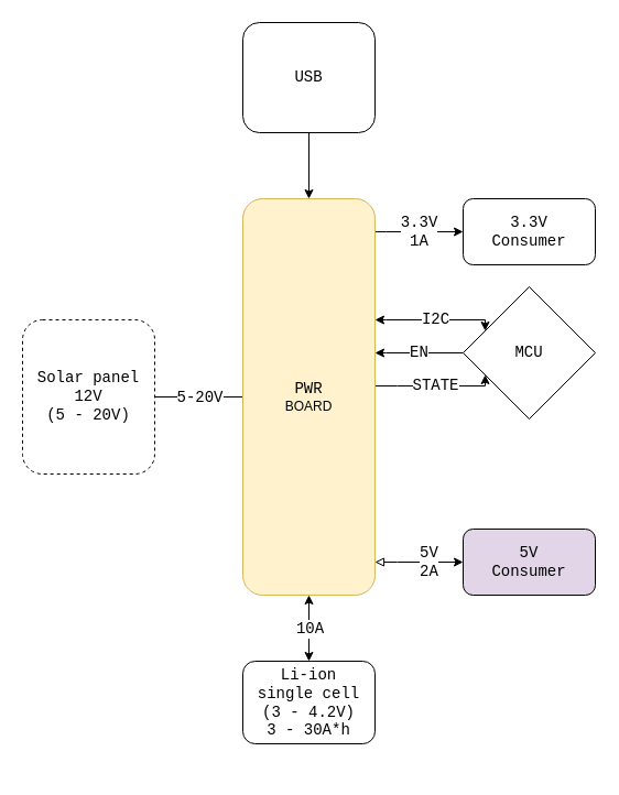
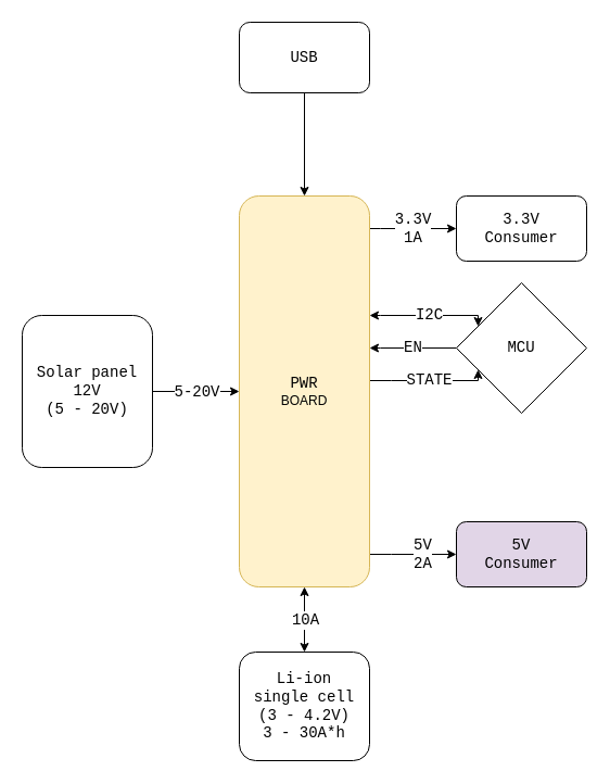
- <mxCell id="19" value="&lt;font style=&quot;font-size: 14px;&quot; face=&quot;Courier New&quot;&gt;USB&lt;br&gt;&lt;/font&gt;" style="rounded=1;whiteSpace=wrap;html=1;" vertex="1" parent="1"><mxGeometry x="220" y="20" width="120" height="100" as="geometry" /></mxCell>
+ <mxCell id="19" value="&lt;font style=&quot;font-size: 14px;&quot; face=&quot;Courier New&quot;&gt;USB&lt;br&gt;&lt;/font&gt;" style="rounded=1;whiteSpace=wrap;html=1;" vertex="1" parent="1"><mxGeometry x="220" y="20" width="120" height="65" as="geometry" /></mxCell>
- <mxCell id="4" value="&lt;font style=&quot;font-size: 14px;&quot; face=&quot;Courier New&quot;&gt;Solar panel&lt;br&gt;12V&lt;br&gt;(5 - 20V)&lt;/font&gt;" style="rounded=1;whiteSpace=wrap;html=1;dashed=1;" vertex="1" parent="1"><mxGeometry x="20" y="290" width="120" height="140" as="geometry" /></mxCell>
+ <mxCell id="4" value="&lt;font style=&quot;font-size: 14px;&quot; face=&quot;Courier New&quot;&gt;Solar panel&lt;br&gt;12V&lt;br&gt;(5 - 20V)&lt;/font&gt;" style="rounded=1;whiteSpace=wrap;html=1;" vertex="1" parent="1"><mxGeometry x="20" y="290" width="120" height="140" as="geometry" /></mxCell>
- <mxCell id="2" value="" style="edgeStyle=none;html=1;fontFamily=Courier New;fontSize=14;endArrow=none;" edge="1" parent="1" source="4" target="17"><mxGeometry relative="1" as="geometry" /></mxCell>
+ <mxCell id="2" value="" style="edgeStyle=none;html=1;fontFamily=Courier New;fontSize=14;" edge="1" parent="1" source="4" target="17"><mxGeometry relative="1" as="geometry" /></mxCell>
- <mxCell id="12" style="edgeStyle=orthogonalEdgeStyle;rounded=0;html=1;strokeWidth=1;fontFamily=Courier New;fontSize=14;startArrow=classic;startFill=1;endArrow=block;endFill=0;" edge="1" parent="1" source="14" target="17"><mxGeometry relative="1" as="geometry"><Array as="points"><mxPoint x="360" y="510" /><mxPoint x="360" y="510" /></Array></mxGeometry></mxCell>
+ <mxCell id="12" style="edgeStyle=orthogonalEdgeStyle;rounded=0;html=1;strokeWidth=1;fontFamily=Courier New;fontSize=14;startArrow=classic;startFill=1;endArrow=none;endFill=0;" edge="1" parent="1" source="14" target="17"><mxGeometry relative="1" as="geometry"><Array as="points"><mxPoint x="360" y="510" /><mxPoint x="360" y="510" /></Array></mxGeometry></mxCell>
- <mxCell id="7" value="&lt;font style=&quot;font-size: 14px;&quot; face=&quot;Courier New&quot;&gt;Li-ion&lt;br&gt;single cell&lt;br&gt;(3 - 4.2V)&lt;br&gt;3 - 30A*h&lt;br&gt;&lt;/font&gt;" style="rounded=1;whiteSpace=wrap;html=1;" vertex="1" parent="1"><mxGeometry x="220" y="600" width="120" height="75" as="geometry" /></mxCell>
+ <mxCell id="7" value="&lt;font style=&quot;font-size: 14px;&quot; face=&quot;Courier New&quot;&gt;Li-ion&lt;br&gt;single cell&lt;br&gt;(3 - 4.2V)&lt;br&gt;3 - 30A*h&lt;br&gt;&lt;/font&gt;" style="rounded=1;whiteSpace=wrap;html=1;" vertex="1" parent="1"><mxGeometry x="220" y="600" width="120" height="100" as="geometry" /></mxCell>
